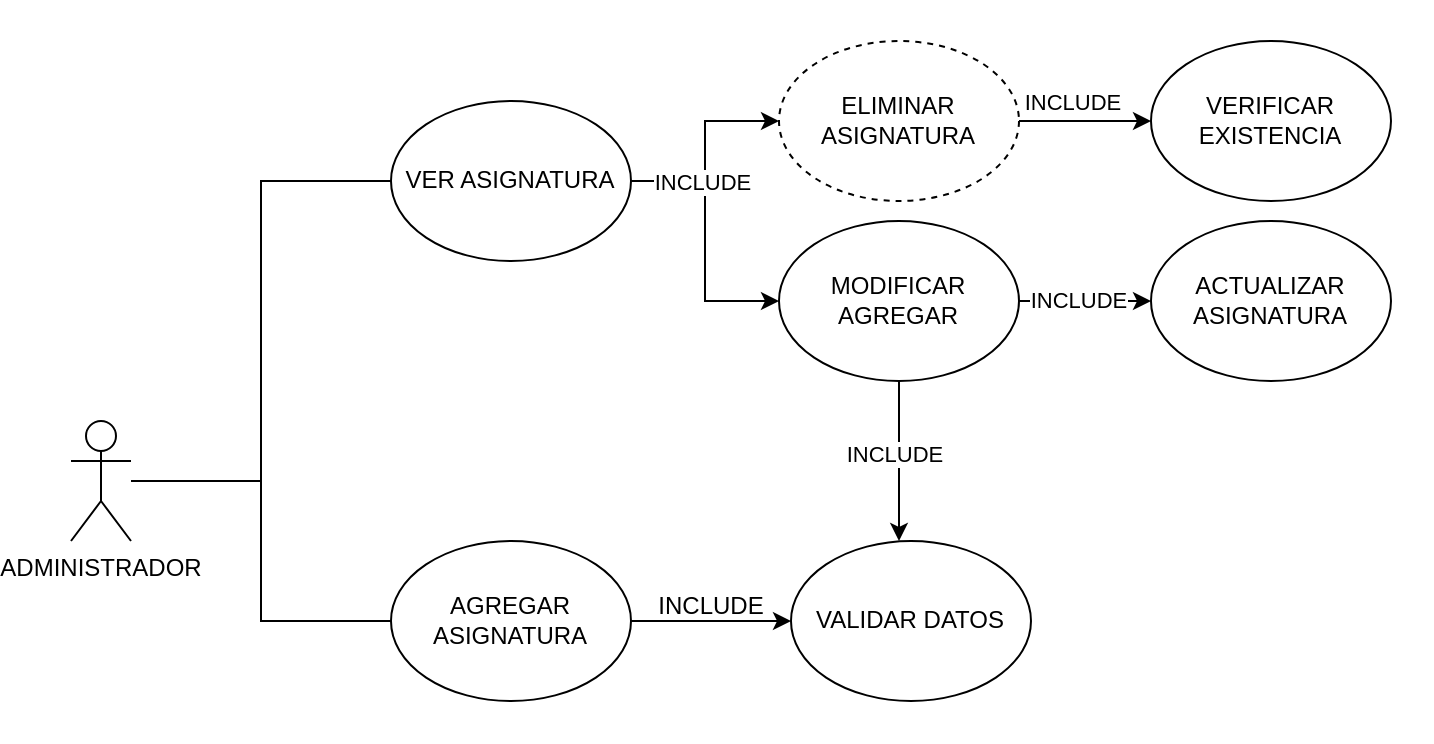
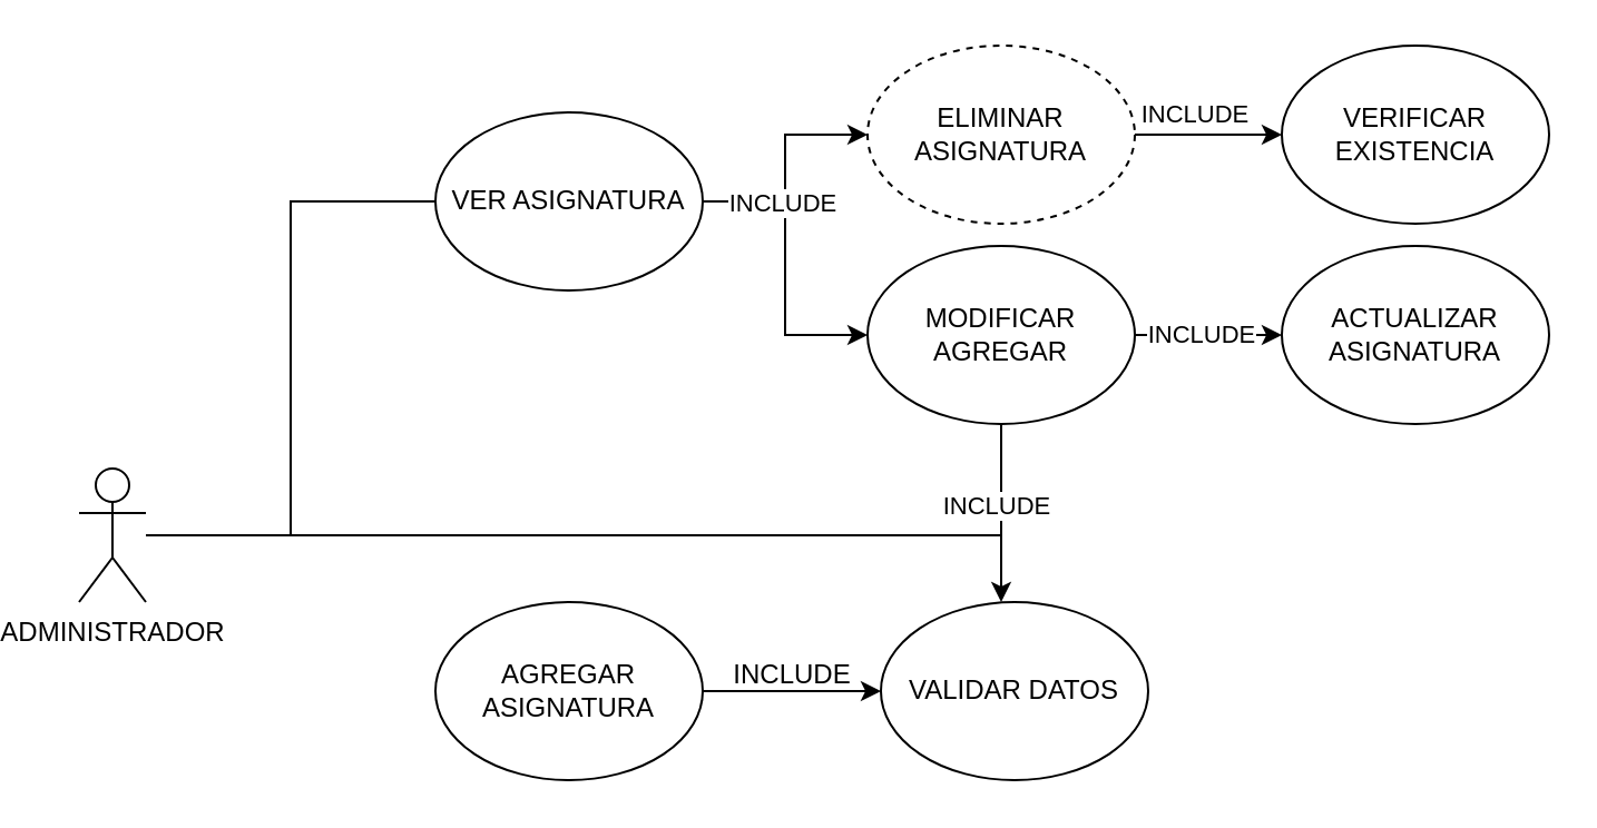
- <mxCell id="3" style="edgeStyle=orthogonalEdgeStyle;rounded=0;orthogonalLoop=1;jettySize=auto;html=1;endArrow=none;endFill=0;" edge="1" parent="1" source="4" target="10"><mxGeometry relative="1" as="geometry" /></mxCell>
+ <mxCell id="3" style="edgeStyle=orthogonalEdgeStyle;rounded=0;orthogonalLoop=1;jettySize=auto;html=1;endArrow=none;endFill=0;" edge="1" parent="1" source="4" target="13"><mxGeometry relative="1" as="geometry" /></mxCell>
